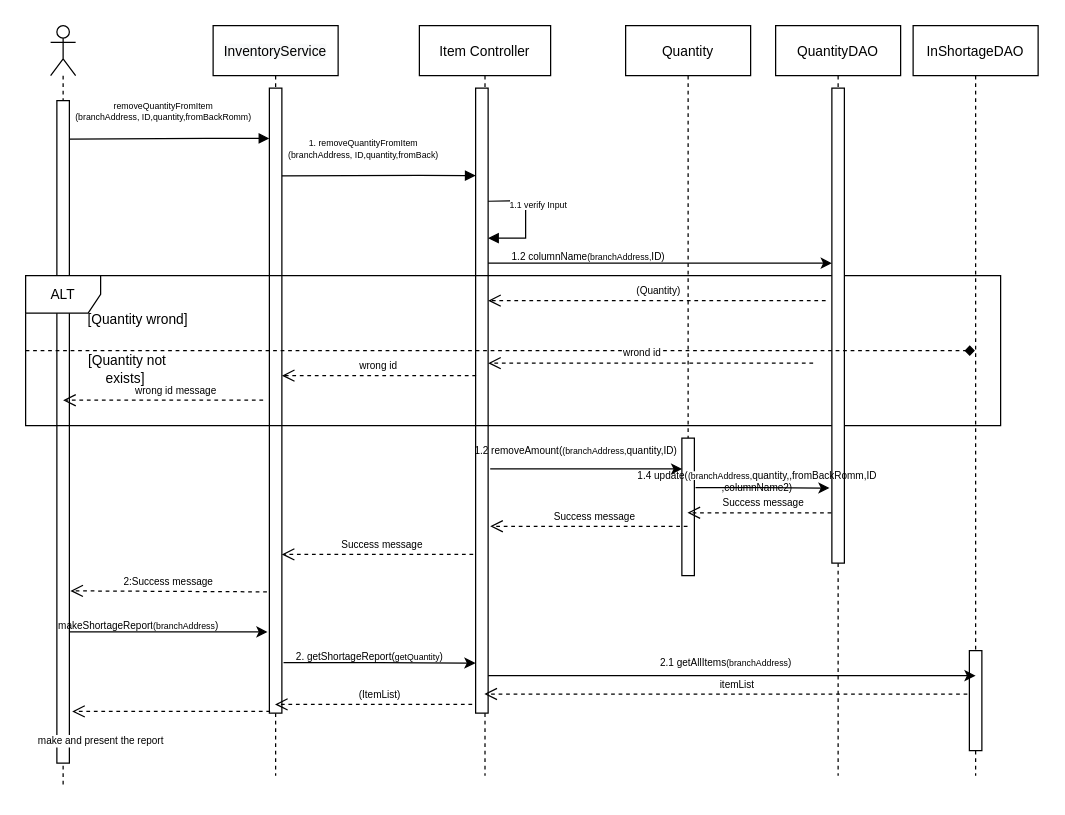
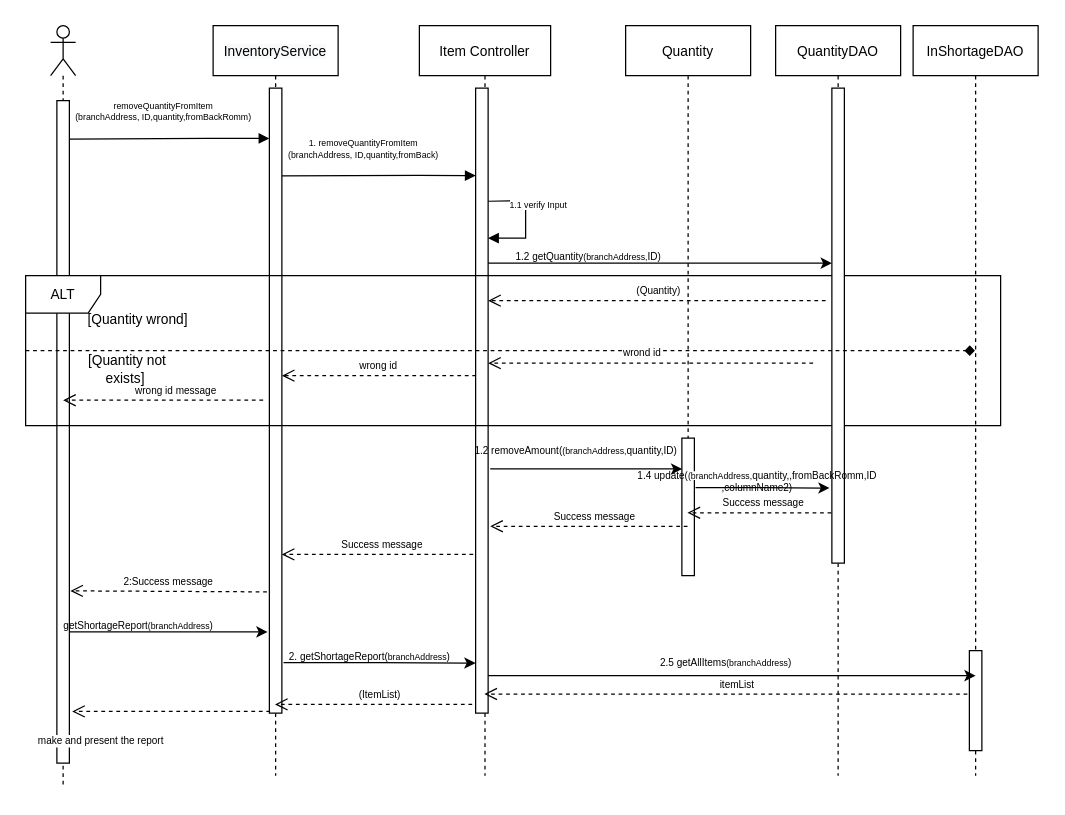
- <mxCell id="25" value="1.2 columnName&lt;span style=&quot;font-size: 7px; background-color: rgb(255, 255, 255);&quot;&gt;(branchAddress,&lt;/span&gt;ID)" style="text;html=1;align=center;verticalAlign=middle;resizable=0;points=[];autosize=1;strokeColor=none;fillColor=none;fontColor=#000000;fontSize=8;spacing=2;" vertex="1" parent="1"><mxGeometry x="400" y="195" width="140" height="20" as="geometry" /></mxCell>
+ <mxCell id="25" value="1.2 getQuantity&lt;span style=&quot;font-size: 7px; background-color: rgb(255, 255, 255);&quot;&gt;(branchAddress,&lt;/span&gt;ID)" style="text;html=1;align=center;verticalAlign=middle;resizable=0;points=[];autosize=1;strokeColor=none;fillColor=none;fontColor=#000000;fontSize=8;spacing=2;" vertex="1" parent="1"><mxGeometry x="400" y="195" width="140" height="20" as="geometry" /></mxCell>
- <mxCell id="37" value="makeShortageReport&lt;span style=&quot;font-size: 7px; background-color: rgb(255, 255, 255);&quot;&gt;(branchAddress&lt;/span&gt;)" style="text;html=1;align=center;verticalAlign=middle;resizable=0;points=[];autosize=1;strokeColor=none;fillColor=none;fontSize=8;fontColor=#000000;" vertex="1" parent="1"><mxGeometry x="40" y="490" width="140" height="20" as="geometry" /></mxCell>
+ <mxCell id="37" value="getShortageReport&lt;span style=&quot;font-size: 7px; background-color: rgb(255, 255, 255);&quot;&gt;(branchAddress&lt;/span&gt;)" style="text;html=1;align=center;verticalAlign=middle;resizable=0;points=[];autosize=1;strokeColor=none;fillColor=none;fontSize=8;fontColor=#000000;" vertex="1" parent="1"><mxGeometry x="40" y="490" width="140" height="20" as="geometry" /></mxCell>
- <mxCell id="39" value="2. getShortageReport(&lt;span style=&quot;font-size: 7px; background-color: rgb(255, 255, 255);&quot;&gt;getQuantity&lt;/span&gt;)" style="text;html=1;align=center;verticalAlign=middle;resizable=0;points=[];autosize=1;strokeColor=none;fillColor=none;fontSize=8;fontColor=#000000;" vertex="1" parent="1"><mxGeometry x="225" y="515" width="140" height="20" as="geometry" /></mxCell>
+ <mxCell id="39" value="2. getShortageReport(&lt;span style=&quot;font-size: 7px; background-color: rgb(255, 255, 255);&quot;&gt;branchAddress&lt;/span&gt;)" style="text;html=1;align=center;verticalAlign=middle;resizable=0;points=[];autosize=1;strokeColor=none;fillColor=none;fontSize=8;fontColor=#000000;" vertex="1" parent="1"><mxGeometry x="225" y="515" width="140" height="20" as="geometry" /></mxCell>
- <mxCell id="41" value="2.1 getAllItems&lt;span style=&quot;font-size: 7px; background-color: rgb(255, 255, 255);&quot;&gt;(branchAddress&lt;/span&gt;)" style="text;html=1;align=center;verticalAlign=middle;resizable=0;points=[];autosize=1;strokeColor=none;fillColor=none;fontSize=8;fontColor=#000000;" vertex="1" parent="1"><mxGeometry x="520" y="520" width="120" height="20" as="geometry" /></mxCell>
+ <mxCell id="41" value="2.5 getAllItems&lt;span style=&quot;font-size: 7px; background-color: rgb(255, 255, 255);&quot;&gt;(branchAddress&lt;/span&gt;)" style="text;html=1;align=center;verticalAlign=middle;resizable=0;points=[];autosize=1;strokeColor=none;fillColor=none;fontSize=8;fontColor=#000000;" vertex="1" parent="1"><mxGeometry x="520" y="520" width="120" height="20" as="geometry" /></mxCell>
